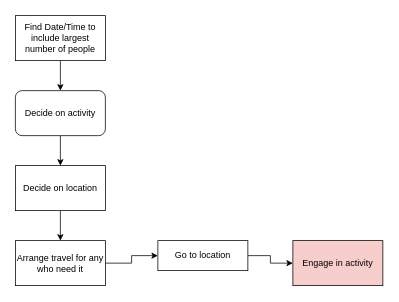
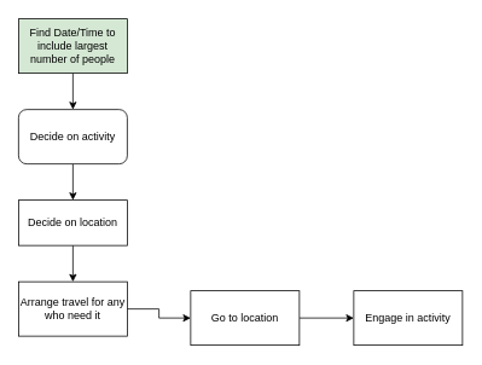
- <mxCell id="3" value="Find Date/Time to include largest number of people" style="rounded=0;whiteSpace=wrap;html=1;" vertex="1" parent="1"><mxGeometry x="20" y="20" width="120" height="60" as="geometry" /></mxCell>
+ <mxCell id="3" value="Find Date/Time to include largest number of people" style="rounded=0;whiteSpace=wrap;html=1;fillColor=#d5e8d4;" vertex="1" parent="1"><mxGeometry x="20" y="20" width="120" height="60" as="geometry" /></mxCell>
- <mxCell id="7" value="Decide on location" style="rounded=0;whiteSpace=wrap;html=1;" vertex="1" parent="1"><mxGeometry x="20" y="220" width="120" height="60" as="geometry" /></mxCell>
+ <mxCell id="7" value="Decide on location" style="rounded=0;whiteSpace=wrap;html=1;" vertex="1" parent="1"><mxGeometry x="20" y="220" width="120" height="50" as="geometry" /></mxCell>
- <mxCell id="11" value="Go to location" style="rounded=0;whiteSpace=wrap;html=1;" vertex="1" parent="1"><mxGeometry x="210" y="320" width="120" height="40" as="geometry" /></mxCell>
+ <mxCell id="11" value="Go to location" style="rounded=0;whiteSpace=wrap;html=1;" vertex="1" parent="1"><mxGeometry x="210" y="320" width="120" height="60" as="geometry" /></mxCell>
- <mxCell id="9" value="Arrange travel for any who need it" style="rounded=0;whiteSpace=wrap;html=1;" vertex="1" parent="1"><mxGeometry x="20" y="320" width="120" height="60" as="geometry" /></mxCell>
+ <mxCell id="9" value="Arrange travel for any who need it" style="rounded=0;whiteSpace=wrap;html=1;" vertex="1" parent="1"><mxGeometry x="20" y="310" width="120" height="60" as="geometry" /></mxCell>
- <mxCell id="12" value="Engage in activity" style="rounded=0;whiteSpace=wrap;html=1;fillColor=#f8cecc;" vertex="1" parent="1"><mxGeometry x="390" y="320" width="120" height="60" as="geometry" /></mxCell>
+ <mxCell id="12" value="Engage in activity" style="rounded=0;whiteSpace=wrap;html=1;" vertex="1" parent="1"><mxGeometry x="390" y="320" width="120" height="60" as="geometry" /></mxCell>
